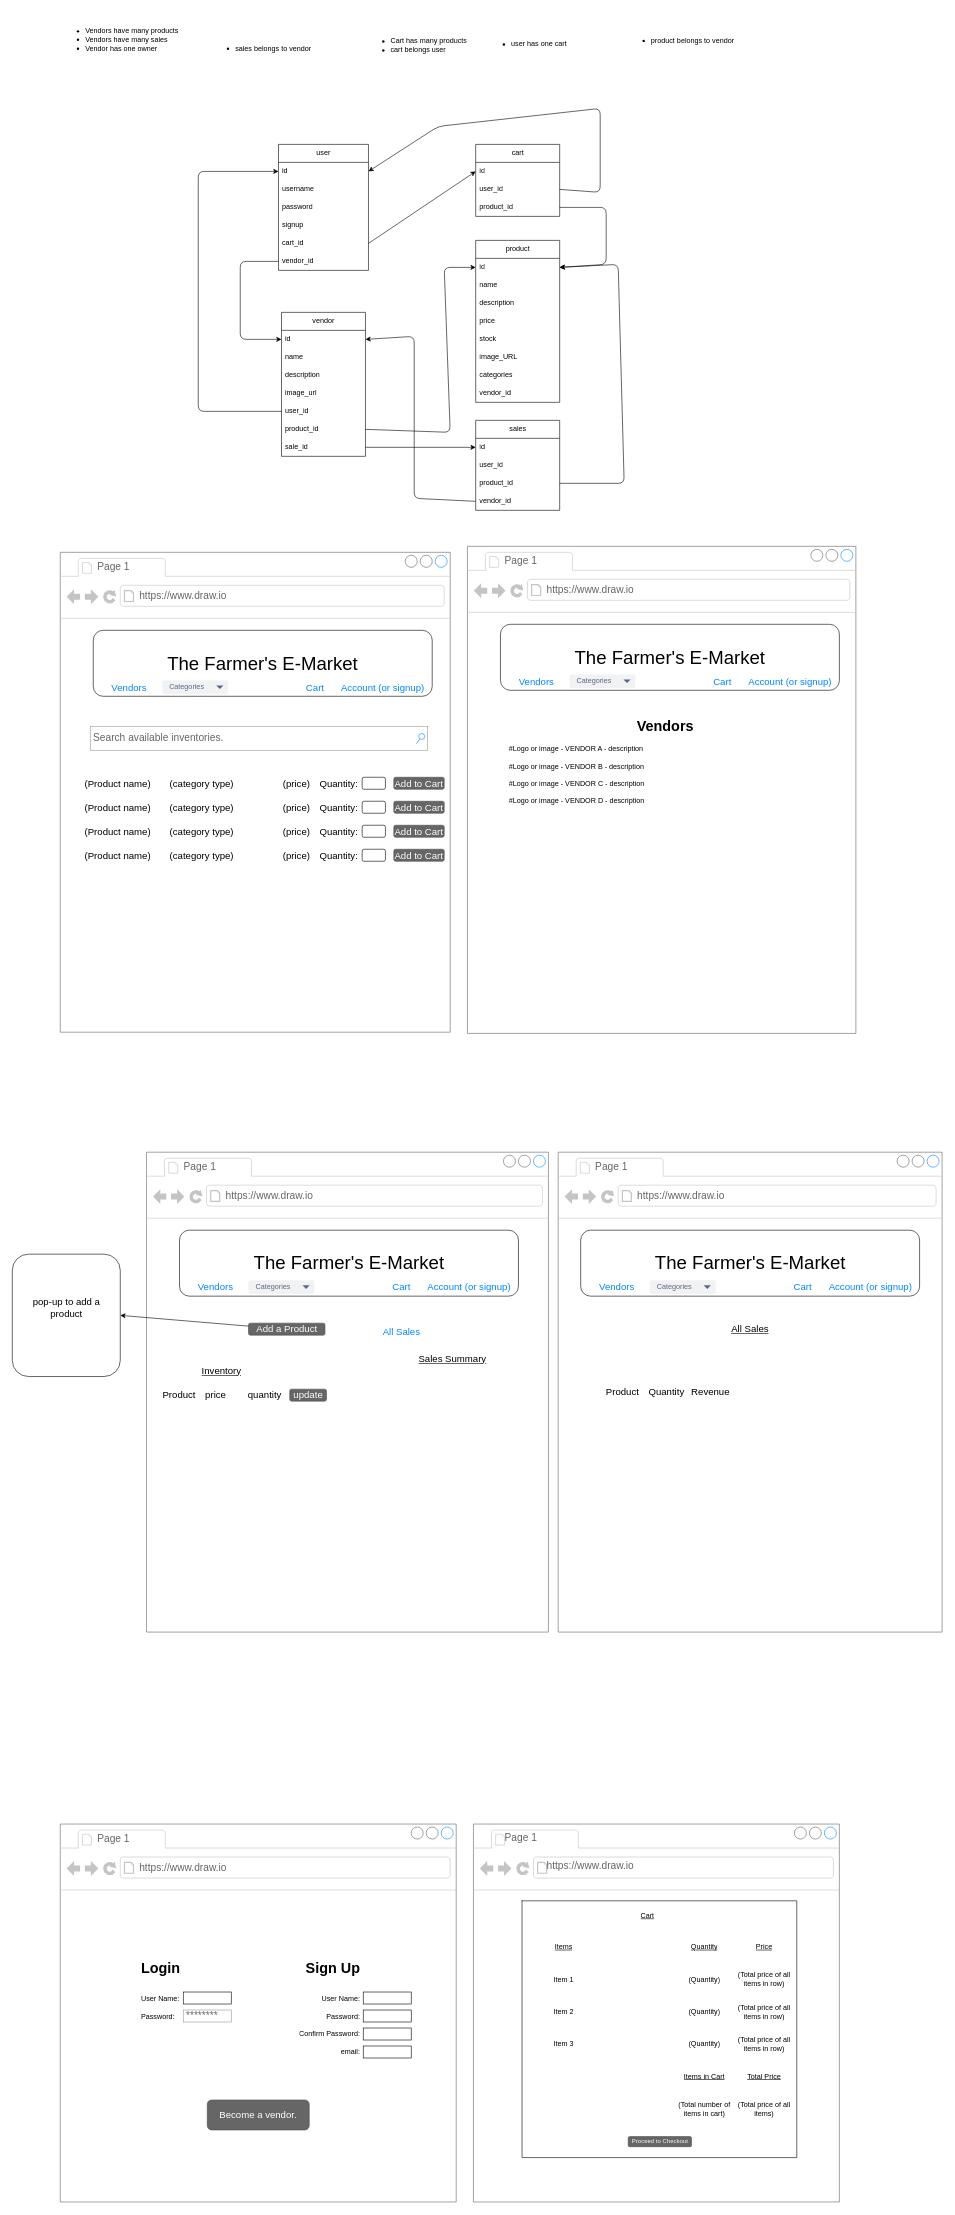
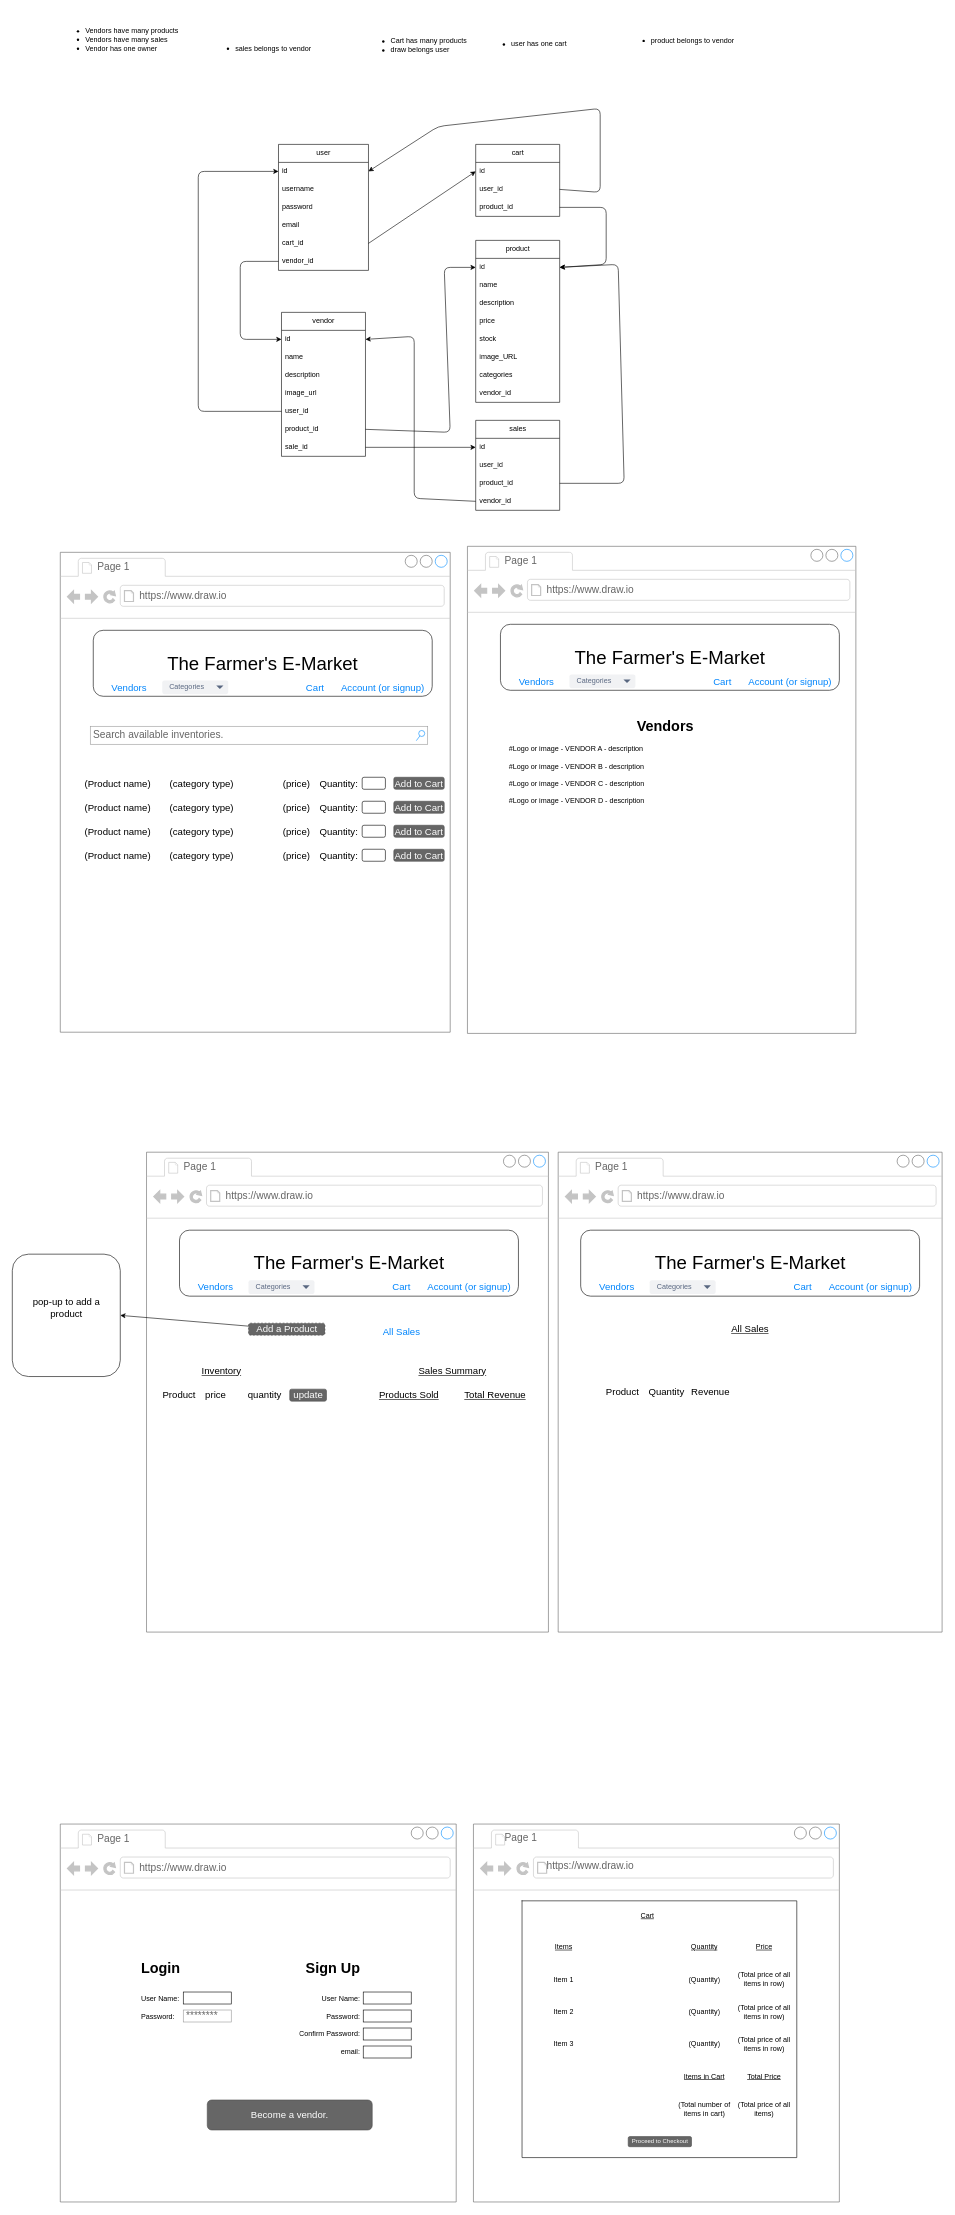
- <mxCell id="44" value="&lt;ul&gt;&lt;li&gt;Cart has many products&lt;/li&gt;&lt;li&gt;cart belongs user&lt;/li&gt;&lt;/ul&gt;" style="text;strokeColor=none;fillColor=none;html=1;whiteSpace=wrap;verticalAlign=middle;overflow=hidden;" parent="1" vertex="1"><mxGeometry x="608.75" y="30" width="220" height="90" as="geometry" /></mxCell>
+ <mxCell id="44" value="&lt;ul&gt;&lt;li&gt;Cart has many products&lt;/li&gt;&lt;li&gt;draw belongs user&lt;/li&gt;&lt;/ul&gt;" style="text;strokeColor=none;fillColor=none;html=1;whiteSpace=wrap;verticalAlign=middle;overflow=hidden;" parent="1" vertex="1"><mxGeometry x="608.75" y="30" width="220" height="90" as="geometry" /></mxCell>
- <mxCell id="6" value="signup" style="text;strokeColor=none;fillColor=none;align=left;verticalAlign=middle;spacingLeft=4;spacingRight=4;overflow=hidden;points=[[0,0.5],[1,0.5]];portConstraint=eastwest;rotatable=0;whiteSpace=wrap;html=1;" parent="2" vertex="1"><mxGeometry y="120" width="150" height="30" as="geometry" /></mxCell>
+ <mxCell id="6" value="email" style="text;strokeColor=none;fillColor=none;align=left;verticalAlign=middle;spacingLeft=4;spacingRight=4;overflow=hidden;points=[[0,0.5],[1,0.5]];portConstraint=eastwest;rotatable=0;whiteSpace=wrap;html=1;" parent="2" vertex="1"><mxGeometry y="120" width="150" height="30" as="geometry" /></mxCell>
- <mxCell id="119" value="Search available inventories." style="strokeWidth=1;shadow=0;dashed=0;align=center;html=1;shape=mxgraph.mockup.forms.searchBox;strokeColor=#999999;mainText=;strokeColor2=#008cff;fontColor=#666666;fontSize=17;align=left;spacingLeft=3;" parent="112" vertex="1"><mxGeometry x="50" y="290" width="562.5" height="40" as="geometry" /></mxCell>
+ <mxCell id="119" value="Search available inventories." style="strokeWidth=1;shadow=0;dashed=0;align=center;html=1;shape=mxgraph.mockup.forms.searchBox;strokeColor=#999999;mainText=;strokeColor2=#008cff;fontColor=#666666;fontSize=17;align=left;spacingLeft=3;" parent="112" vertex="1"><mxGeometry x="50" y="290" width="562.5" height="30" as="geometry" /></mxCell>
- <mxCell id="166" value="&lt;font style=&quot;font-size: 16px;&quot;&gt;Add a Product&lt;/font&gt;" style="rounded=1;html=1;shadow=0;dashed=0;whiteSpace=wrap;fontSize=10;fillColor=#666666;align=center;strokeColor=#4D4D4D;fontColor=#ffffff;movable=1;resizable=1;rotatable=1;deletable=1;editable=1;connectable=1;" parent="156" vertex="1"><mxGeometry x="170" y="285" width="127.5" height="20" as="geometry" /></mxCell>
+ <mxCell id="166" value="&lt;font style=&quot;font-size: 16px;&quot;&gt;Add a Product&lt;/font&gt;" style="rounded=1;html=1;shadow=0;dashed=1;whiteSpace=wrap;fontSize=10;fillColor=#666666;align=center;strokeColor=#4D4D4D;fontColor=#ffffff;movable=1;resizable=1;rotatable=1;deletable=1;editable=1;connectable=1;" parent="156" vertex="1"><mxGeometry x="170" y="285" width="127.5" height="20" as="geometry" /></mxCell>
- <mxCell id="167" value="&lt;u&gt;Sales Summary&lt;/u&gt;" style="text;html=1;strokeColor=none;fillColor=none;align=center;verticalAlign=middle;whiteSpace=wrap;rounded=0;fontSize=16;" parent="156" vertex="1"><mxGeometry x="440.13" y="330" width="139.75" height="30" as="geometry" /></mxCell>
+ <mxCell id="167" value="&lt;u&gt;Sales Summary&lt;/u&gt;" style="text;html=1;strokeColor=none;fillColor=none;align=center;verticalAlign=middle;whiteSpace=wrap;rounded=0;fontSize=16;" parent="156" vertex="1"><mxGeometry x="440.13" y="350" width="139.75" height="30" as="geometry" /></mxCell>
+ <mxCell id="171" value="&lt;u&gt;Products Sold&lt;span style=&quot;white-space: pre;&quot;&gt;&#09;&lt;/span&gt;&lt;span style=&quot;white-space: pre;&quot;&gt;&#09;&lt;/span&gt;Total Revenue&lt;br&gt;&lt;/u&gt;" style="text;html=1;strokeColor=none;fillColor=none;align=center;verticalAlign=middle;whiteSpace=wrap;rounded=0;fontSize=16;" parent="156" vertex="1"><mxGeometry x="373.13" y="390" width="273.75" height="30" as="geometry" /></mxCell>
- <mxCell id="58" value="&lt;font style=&quot;font-size: 16px;&quot;&gt;Become a vendor.&lt;/font&gt;" style="rounded=1;html=1;shadow=0;dashed=0;whiteSpace=wrap;fontSize=10;fillColor=#666666;align=center;strokeColor=#4D4D4D;fontColor=#ffffff;movable=1;resizable=1;rotatable=1;deletable=1;editable=1;connectable=1;" parent="47" vertex="1"><mxGeometry x="245" y="460" width="170" height="50" as="geometry" /></mxCell>
+ <mxCell id="58" value="&lt;font style=&quot;font-size: 16px;&quot;&gt;Become a vendor.&lt;/font&gt;" style="rounded=1;html=1;shadow=0;dashed=0;whiteSpace=wrap;fontSize=10;fillColor=#666666;align=center;strokeColor=#4D4D4D;fontColor=#ffffff;movable=1;resizable=1;rotatable=1;deletable=1;editable=1;connectable=1;" parent="47" vertex="1"><mxGeometry x="245" y="460" width="275" height="50" as="geometry" /></mxCell>
